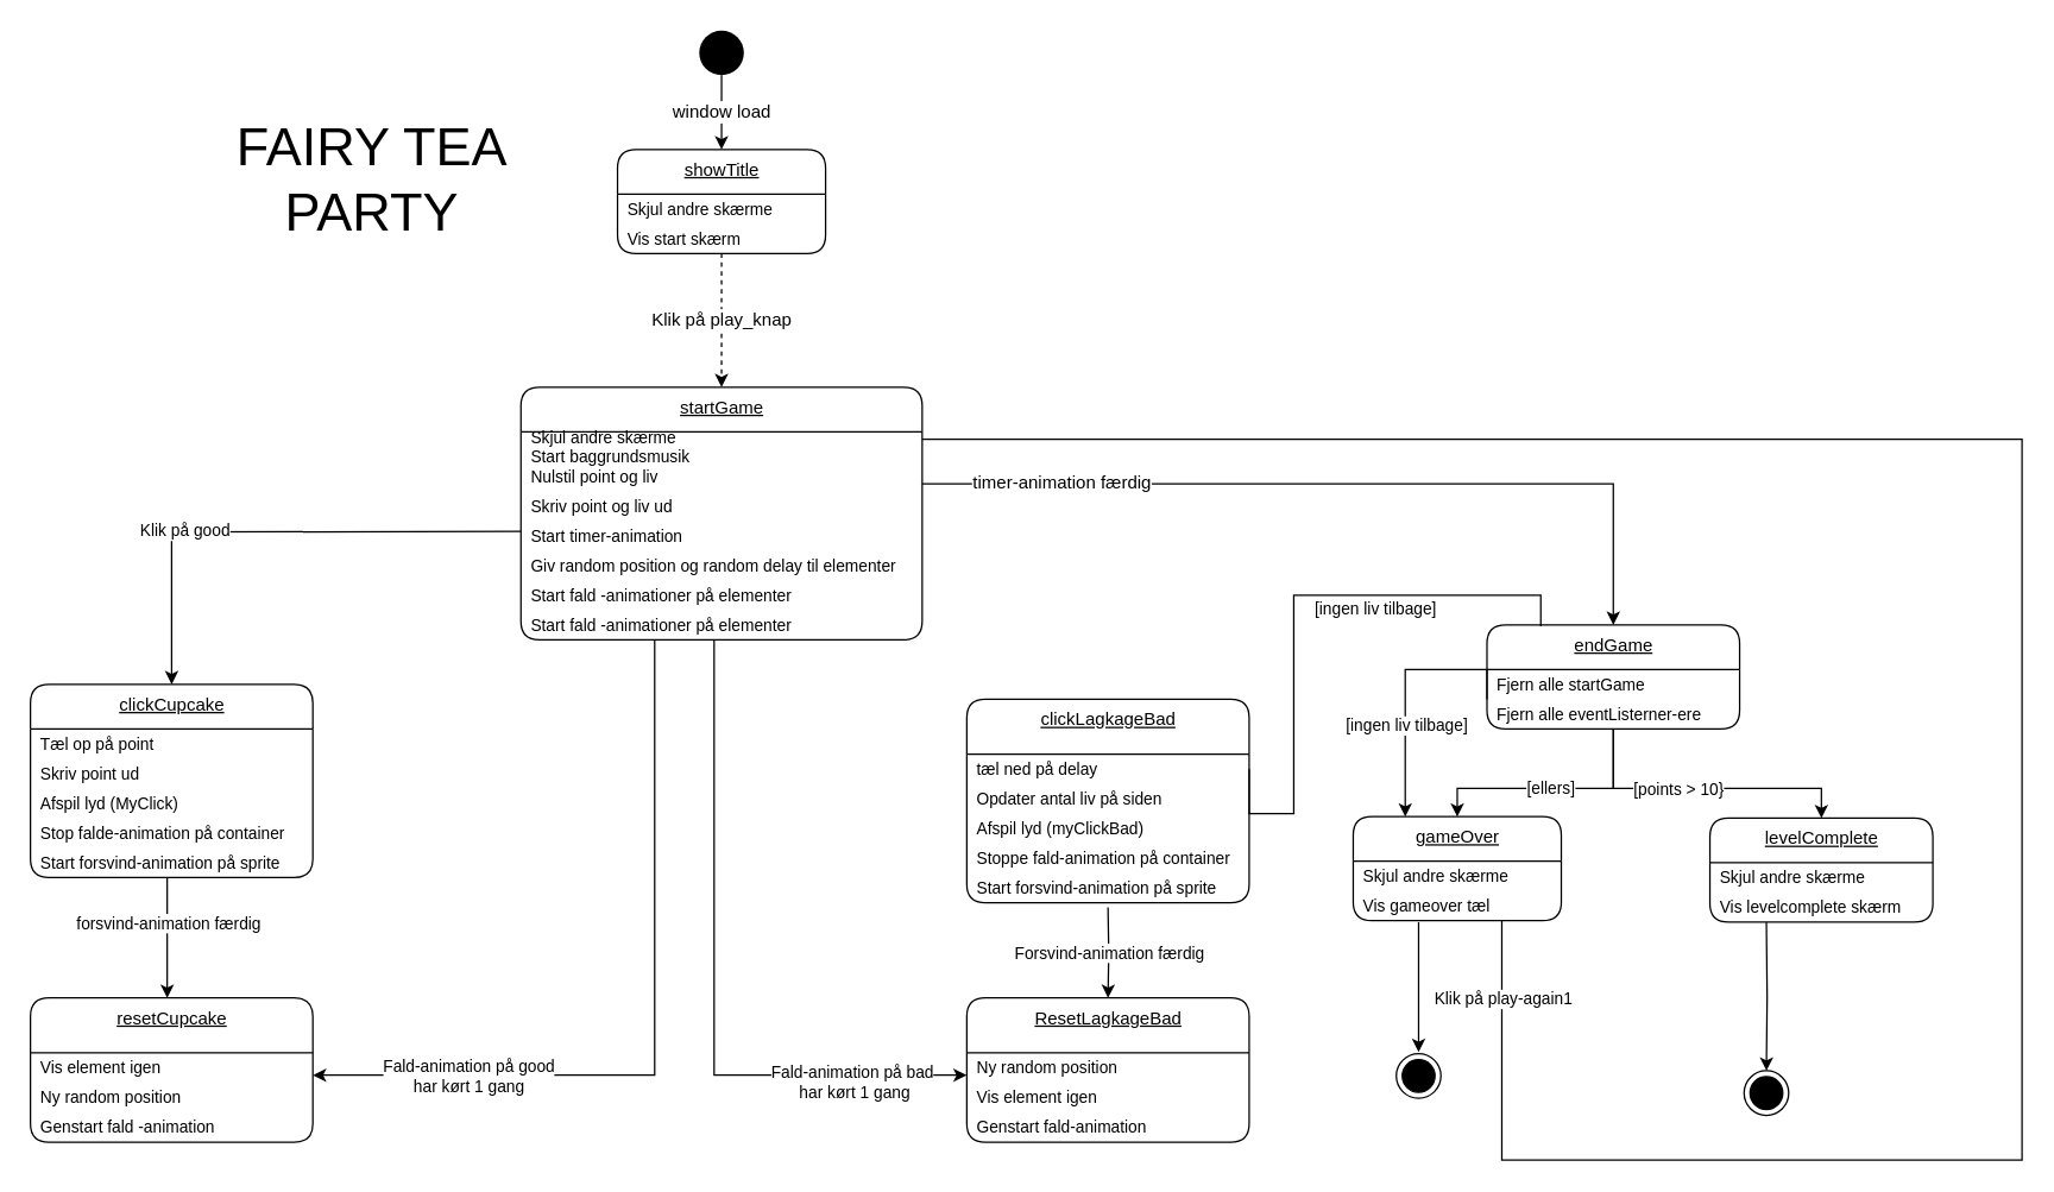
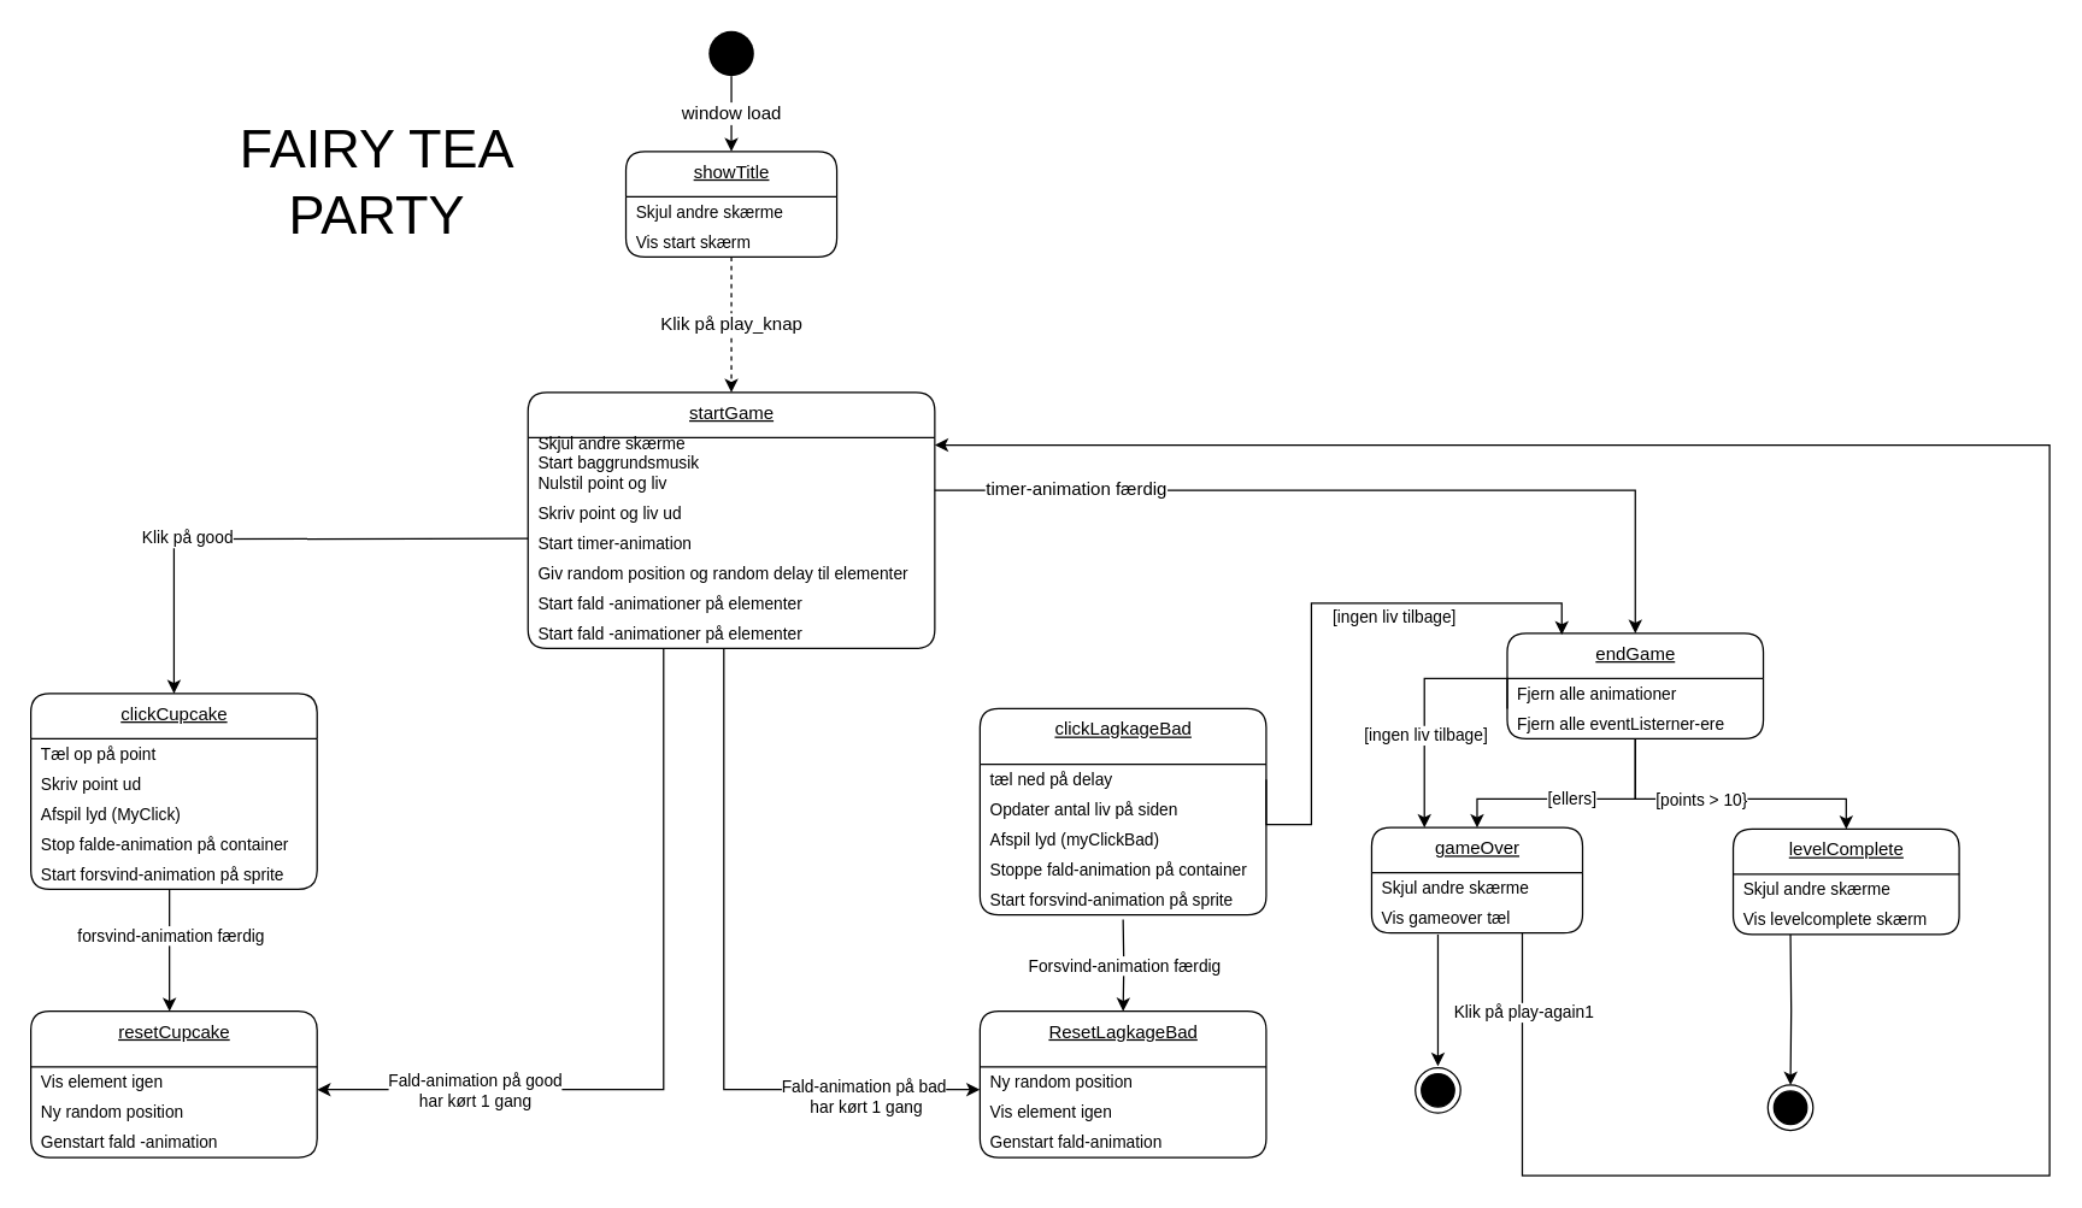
- <mxCell id="63" style="edgeStyle=orthogonalEdgeStyle;html=1;entryX=1;entryY=0.25;entryDx=0;entryDy=0;fontSize=11;rounded=0;endArrow=none;" parent="1" source="50" target="5" edge="1"><mxGeometry relative="1" as="geometry"><Array as="points"><mxPoint x="1010" y="780" /><mxPoint x="1360" y="780" /><mxPoint x="1360" y="295" /></Array></mxGeometry></mxCell>
+ <mxCell id="63" style="edgeStyle=orthogonalEdgeStyle;html=1;entryX=1;entryY=0.25;entryDx=0;entryDy=0;fontSize=11;rounded=0;" parent="1" source="50" target="5" edge="1"><mxGeometry relative="1" as="geometry"><Array as="points"><mxPoint x="1010" y="780" /><mxPoint x="1360" y="780" /><mxPoint x="1360" y="295" /></Array></mxGeometry></mxCell>
- <mxCell id="57" style="edgeStyle=orthogonalEdgeStyle;rounded=0;orthogonalLoop=1;jettySize=auto;html=1;exitX=1;exitY=0.5;exitDx=0;exitDy=0;entryX=0.213;entryY=0.014;entryDx=0;entryDy=0;entryPerimeter=0;endArrow=none;" parent="1" source="30" target="41" edge="1"><mxGeometry relative="1" as="geometry"><Array as="points"><mxPoint x="870" y="547" /><mxPoint x="870" y="400" /><mxPoint x="1036" y="400" /></Array></mxGeometry></mxCell>
+ <mxCell id="57" style="edgeStyle=orthogonalEdgeStyle;rounded=0;orthogonalLoop=1;jettySize=auto;html=1;exitX=1;exitY=0.5;exitDx=0;exitDy=0;entryX=0.213;entryY=0.014;entryDx=0;entryDy=0;entryPerimeter=0;" parent="1" source="30" target="41" edge="1"><mxGeometry relative="1" as="geometry"><Array as="points"><mxPoint x="870" y="547" /><mxPoint x="870" y="400" /><mxPoint x="1036" y="400" /></Array></mxGeometry></mxCell>
- <mxCell id="42" value="Fjern alle startGame" style="fillColor=none;strokeColor=none;align=left;verticalAlign=middle;spacingLeft=5;fontSize=11;" parent="41" vertex="1"><mxGeometry y="30" width="170" height="20" as="geometry" /></mxCell>
+ <mxCell id="42" value="Fjern alle animationer" style="fillColor=none;strokeColor=none;align=left;verticalAlign=middle;spacingLeft=5;fontSize=11;" parent="41" vertex="1"><mxGeometry y="30" width="170" height="20" as="geometry" /></mxCell>
